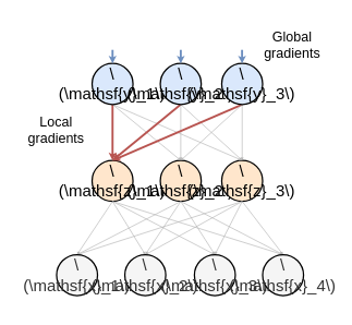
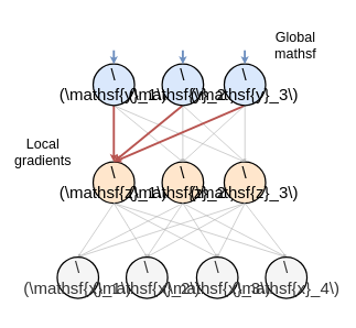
- <mxCell id="21" value="&lt;font style=&quot;font-size: 10px;&quot;&gt;Global gradients&lt;/font&gt;" style="text;html=1;strokeColor=none;fillColor=none;align=center;verticalAlign=middle;whiteSpace=wrap;rounded=0;fontSize=8;" parent="1" vertex="1"><mxGeometry x="192" y="20" width="44" height="24" as="geometry" /></mxCell>
+ <mxCell id="21" value="&lt;font style=&quot;font-size: 10px;&quot;&gt;Global mathsf&lt;/font&gt;" style="text;html=1;strokeColor=none;fillColor=none;align=center;verticalAlign=middle;whiteSpace=wrap;rounded=0;fontSize=8;" parent="1" vertex="1"><mxGeometry x="192" y="20" width="44" height="24" as="geometry" /></mxCell>
- <mxCell id="2" value="&lt;font style=&quot;font-size: 10px;&quot;&gt;Local gradients&lt;/font&gt;" style="text;html=1;strokeColor=none;fillColor=none;align=center;verticalAlign=middle;whiteSpace=wrap;rounded=0;fontSize=10;" parent="1" vertex="1"><mxGeometry x="20" y="80" width="42" height="30" as="geometry" /></mxCell>
+ <mxCell id="2" value="&lt;font style=&quot;font-size: 10px;&quot;&gt;Local gradients&lt;/font&gt;" style="text;html=1;strokeColor=none;fillColor=none;align=center;verticalAlign=middle;whiteSpace=wrap;rounded=0;fontSize=10;" parent="1" vertex="1"><mxGeometry x="10" y="95" width="42" height="30" as="geometry" /></mxCell>
